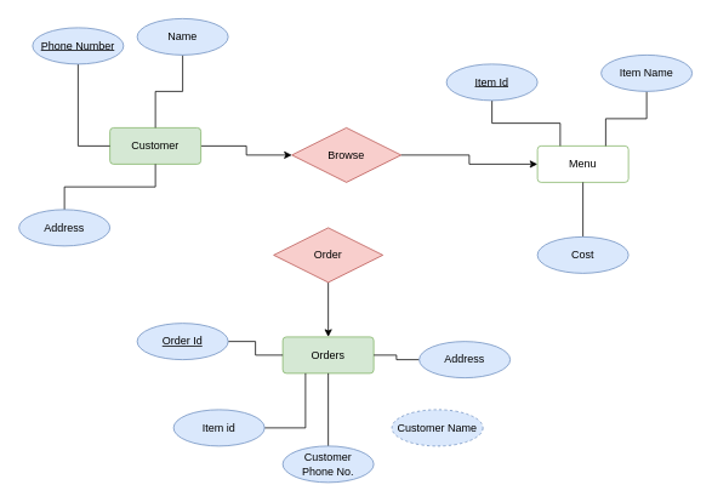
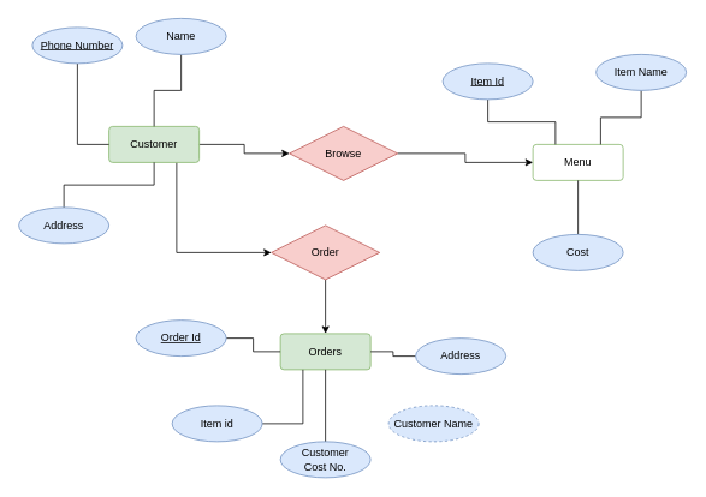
+ <mxCell id="3" style="edgeStyle=orthogonalEdgeStyle;rounded=0;orthogonalLoop=1;jettySize=auto;html=1;exitX=0.75;exitY=1;exitDx=0;exitDy=0;entryX=0;entryY=0.5;entryDx=0;entryDy=0;" edge="1" parent="1" source="4" target="31"><mxGeometry relative="1" as="geometry" /></mxCell>
- <mxCell id="24" value="Customer&lt;br&gt;Phone No." style="ellipse;whiteSpace=wrap;html=1;align=center;fillColor=#dae8fc;strokeColor=#6c8ebf;" vertex="1" parent="1"><mxGeometry x="310" y="490" width="100" height="40" as="geometry" /></mxCell>
+ <mxCell id="24" value="Customer&lt;br&gt;Cost No." style="ellipse;whiteSpace=wrap;html=1;align=center;fillColor=#dae8fc;strokeColor=#6c8ebf;" vertex="1" parent="1"><mxGeometry x="310" y="490" width="100" height="40" as="geometry" /></mxCell>
